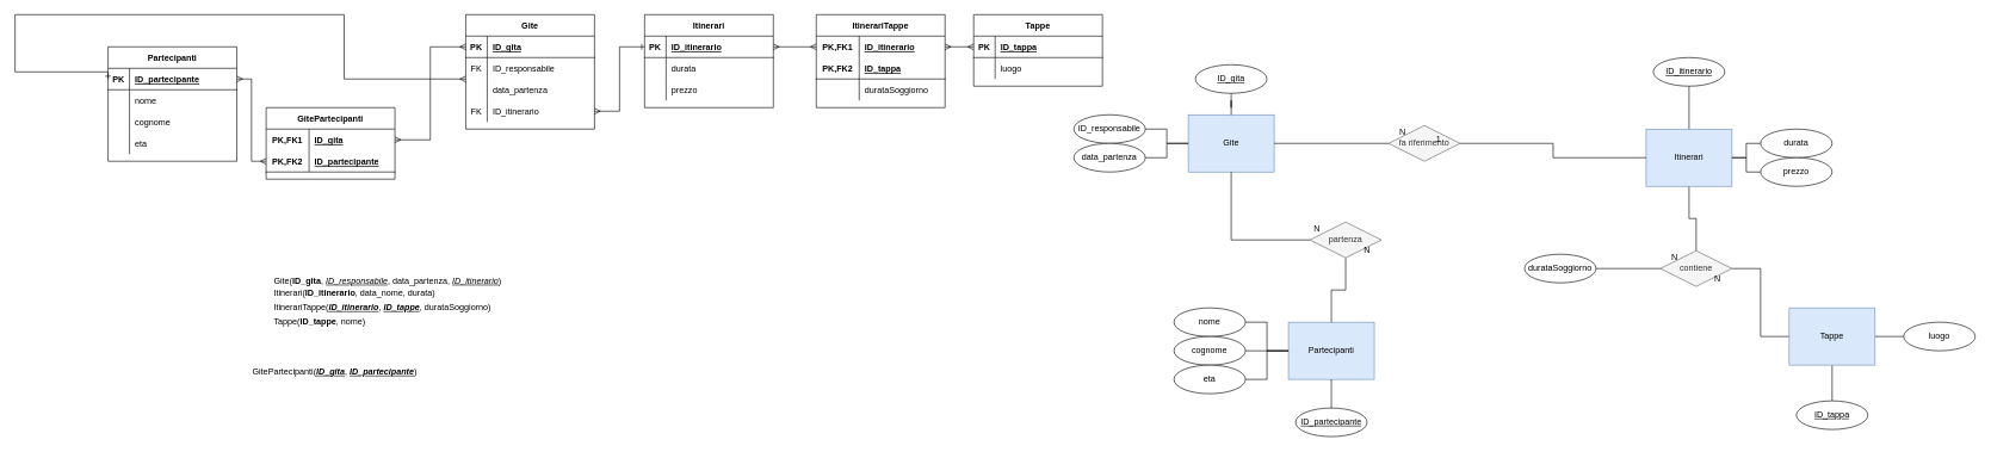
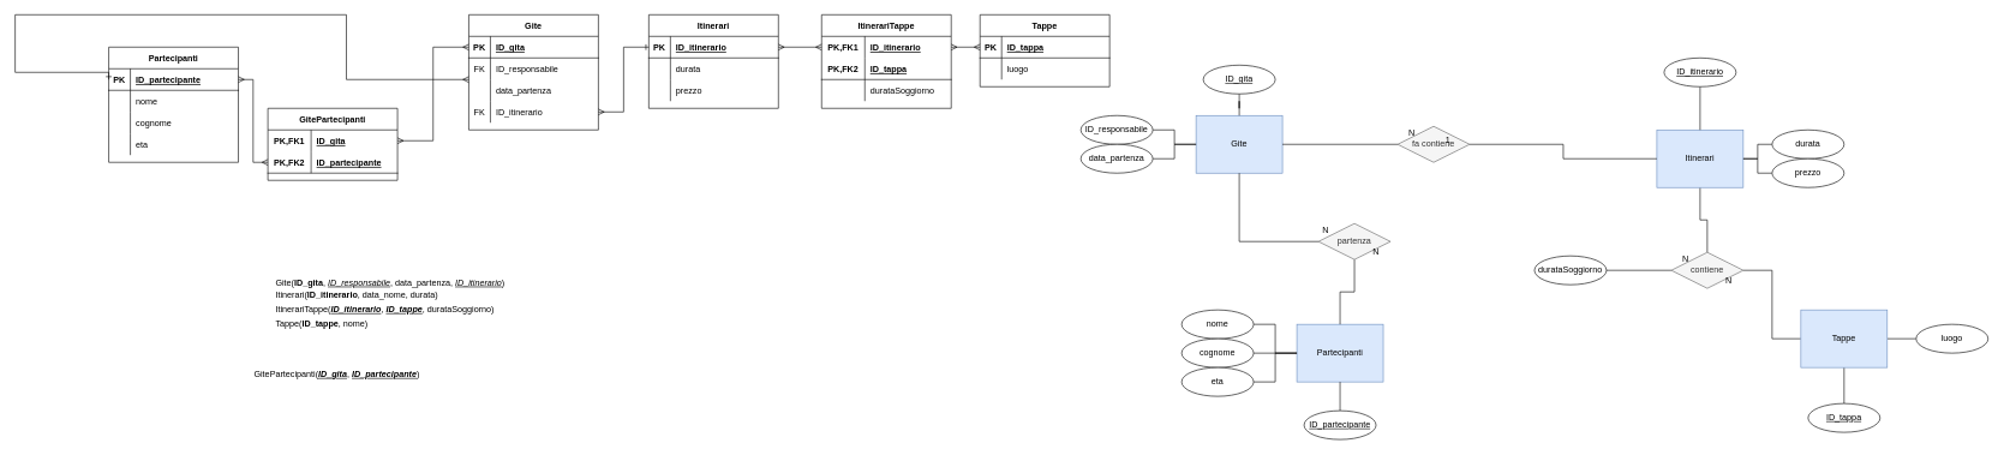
- <mxCell id="31" value="fa riferimento" style="shape=rhombus;perimeter=rhombusPerimeter;whiteSpace=wrap;html=1;align=center;fillColor=#f5f5f5;strokeColor=#666666;fontColor=#333333;" vertex="1" parent="1"><mxGeometry x="1940" y="175" width="100" height="50" as="geometry" /></mxCell>
+ <mxCell id="31" value="fa contiene" style="shape=rhombus;perimeter=rhombusPerimeter;whiteSpace=wrap;html=1;align=center;fillColor=#f5f5f5;strokeColor=#666666;fontColor=#333333;" vertex="1" parent="1"><mxGeometry x="1940" y="175" width="100" height="50" as="geometry" /></mxCell>
